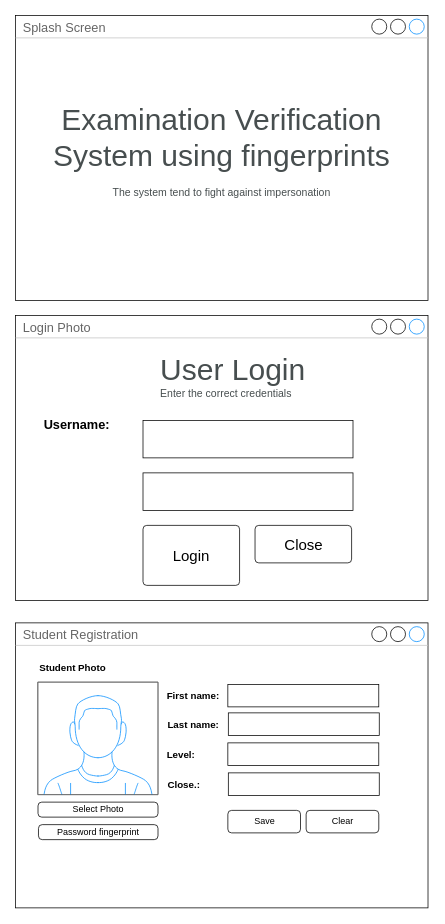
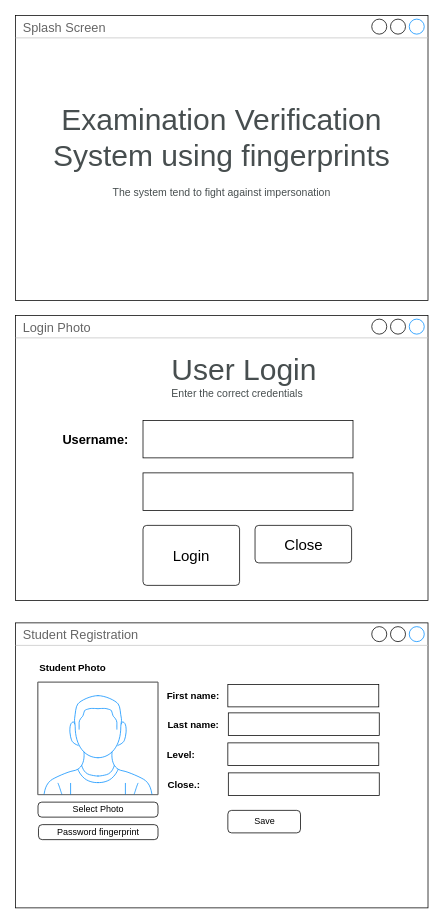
- <mxCell id="5" value="&lt;br&gt;&lt;br&gt;&lt;div style=&quot;text-align: left&quot;&gt;&lt;span style=&quot;font-size: 40px ; color: rgb(71 , 78 , 79) ; font-family: &amp;#34;helvetica&amp;#34;&quot;&gt;User Login&lt;/span&gt;&lt;br&gt;&lt;/div&gt;&lt;span style=&quot;color: rgb(71 , 78 , 79) ; font-family: &amp;#34;helvetica&amp;#34; ; font-size: 14px ; font-style: normal ; font-weight: 400 ; letter-spacing: normal ; text-indent: 0px ; text-transform: none ; word-spacing: 0px ; display: inline ; float: none&quot;&gt;&lt;div style=&quot;text-align: left&quot;&gt;&lt;span&gt;Enter the correct credentials&lt;/span&gt;&lt;/div&gt;&lt;/span&gt;" style="text;html=1;align=center;verticalAlign=middle;whiteSpace=wrap;rounded=0;" vertex="1" parent="1"><mxGeometry x="150" y="430" width="320" height="110" as="geometry" /></mxCell>
+ <mxCell id="5" value="&lt;br&gt;&lt;br&gt;&lt;div style=&quot;text-align: left&quot;&gt;&lt;span style=&quot;font-size: 40px ; color: rgb(71 , 78 , 79) ; font-family: &amp;#34;helvetica&amp;#34;&quot;&gt;User Login&lt;/span&gt;&lt;br&gt;&lt;/div&gt;&lt;span style=&quot;color: rgb(71 , 78 , 79) ; font-family: &amp;#34;helvetica&amp;#34; ; font-size: 14px ; font-style: normal ; font-weight: 400 ; letter-spacing: normal ; text-indent: 0px ; text-transform: none ; word-spacing: 0px ; display: inline ; float: none&quot;&gt;&lt;div style=&quot;text-align: left&quot;&gt;&lt;span&gt;Enter the correct credentials&lt;/span&gt;&lt;/div&gt;&lt;/span&gt;" style="text;html=1;align=center;verticalAlign=middle;whiteSpace=wrap;rounded=0;" vertex="1" parent="1"><mxGeometry x="165" y="430" width="320" height="110" as="geometry" /></mxCell>
- <mxCell id="6" value="&lt;font style=&quot;font-size: 17px;&quot;&gt;Username:&lt;/font&gt;" style="text;html=1;strokeColor=none;fillColor=none;align=left;verticalAlign=middle;whiteSpace=wrap;rounded=0;fontSize=17;fontStyle=1" vertex="1" parent="1"><mxGeometry x="56.25" y="557" width="108.75" height="20" as="geometry" /></mxCell>
+ <mxCell id="6" value="&lt;font style=&quot;font-size: 17px;&quot;&gt;Username:&lt;/font&gt;" style="text;html=1;strokeColor=none;fillColor=none;align=left;verticalAlign=middle;whiteSpace=wrap;rounded=0;fontSize=17;fontStyle=1" vertex="1" parent="1"><mxGeometry x="81.25" y="577" width="108.75" height="20" as="geometry" /></mxCell>
- <mxCell id="24" value="&lt;font style=&quot;font-size: 12px&quot; color=&quot;#000000&quot;&gt;Clear&lt;/font&gt;" style="html=1;shadow=0;dashed=0;shape=mxgraph.bootstrap.rrect;rSize=5;fontSize=12;fontColor=#1CA5B8;fillColor=none;" vertex="1" parent="1"><mxGeometry x="407.51" y="1080" width="96.87" height="30" as="geometry" /></mxCell>
